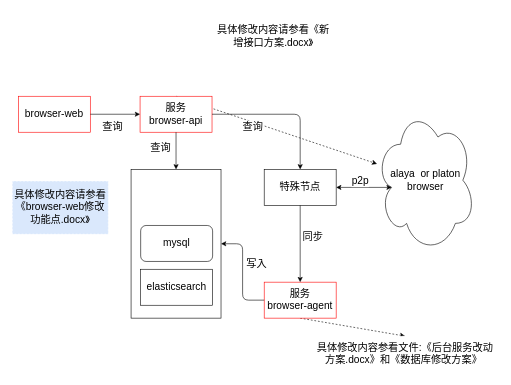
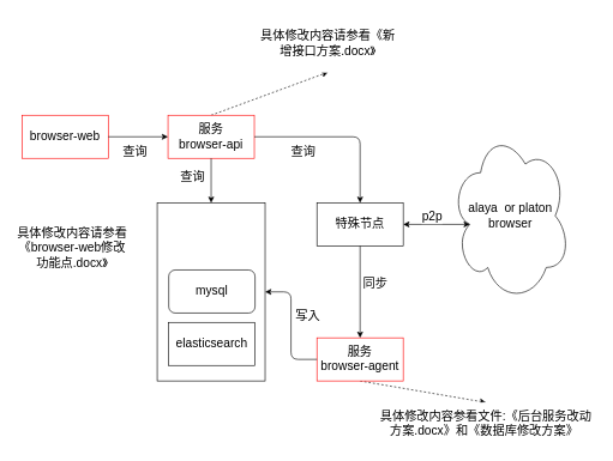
- <mxCell id="26" value="具体修改内容请参看《新增接口方案.docx》" style="rounded=0;whiteSpace=wrap;html=1;fontSize=17;strokeColor=#FFFFFF;dashed=1;" parent="1" vertex="1"><mxGeometry x="360" y="20" width="191" height="80" as="geometry" /></mxCell>
+ <mxCell id="26" value="具体修改内容请参看《新增接口方案.docx》" style="rounded=0;whiteSpace=wrap;html=1;fontSize=17;strokeColor=#FFFFFF;dashed=0;" parent="1" vertex="1"><mxGeometry x="360" y="20" width="191" height="80" as="geometry" /></mxCell>
- <mxCell id="6" style="edgeStyle=none;rounded=0;orthogonalLoop=1;jettySize=auto;html=1;exitX=0.5;exitY=0;exitDx=0;exitDy=0;dashed=1;fontSize=18;" parent="1" source="7" target="21" edge="1"><mxGeometry relative="1" as="geometry" /></mxCell>
+ <mxCell id="6" style="edgeStyle=none;rounded=0;orthogonalLoop=1;jettySize=auto;html=1;exitX=0.5;exitY=0;exitDx=0;exitDy=0;entryX=0.5;entryY=1;entryDx=0;entryDy=0;dashed=1;fontSize=18;" parent="1" source="7" target="26" edge="1"><mxGeometry relative="1" as="geometry" /></mxCell>
- <mxCell id="24" value="具体修改内容请参看《browser-web修改功能点.docx》" style="rounded=0;whiteSpace=wrap;html=1;fontSize=17;strokeColor=#FFFFFF;dashed=1;fillColor=#dae8fc;" parent="1" vertex="1"><mxGeometry x="20" y="301.5" width="160" height="88.5" as="geometry" /></mxCell>
+ <mxCell id="24" value="具体修改内容请参看《browser-web修改功能点.docx》" style="rounded=0;whiteSpace=wrap;html=1;fontSize=17;strokeColor=#FFFFFF;dashed=1;" parent="1" vertex="1"><mxGeometry x="20" y="301.5" width="160" height="88.5" as="geometry" /></mxCell>
